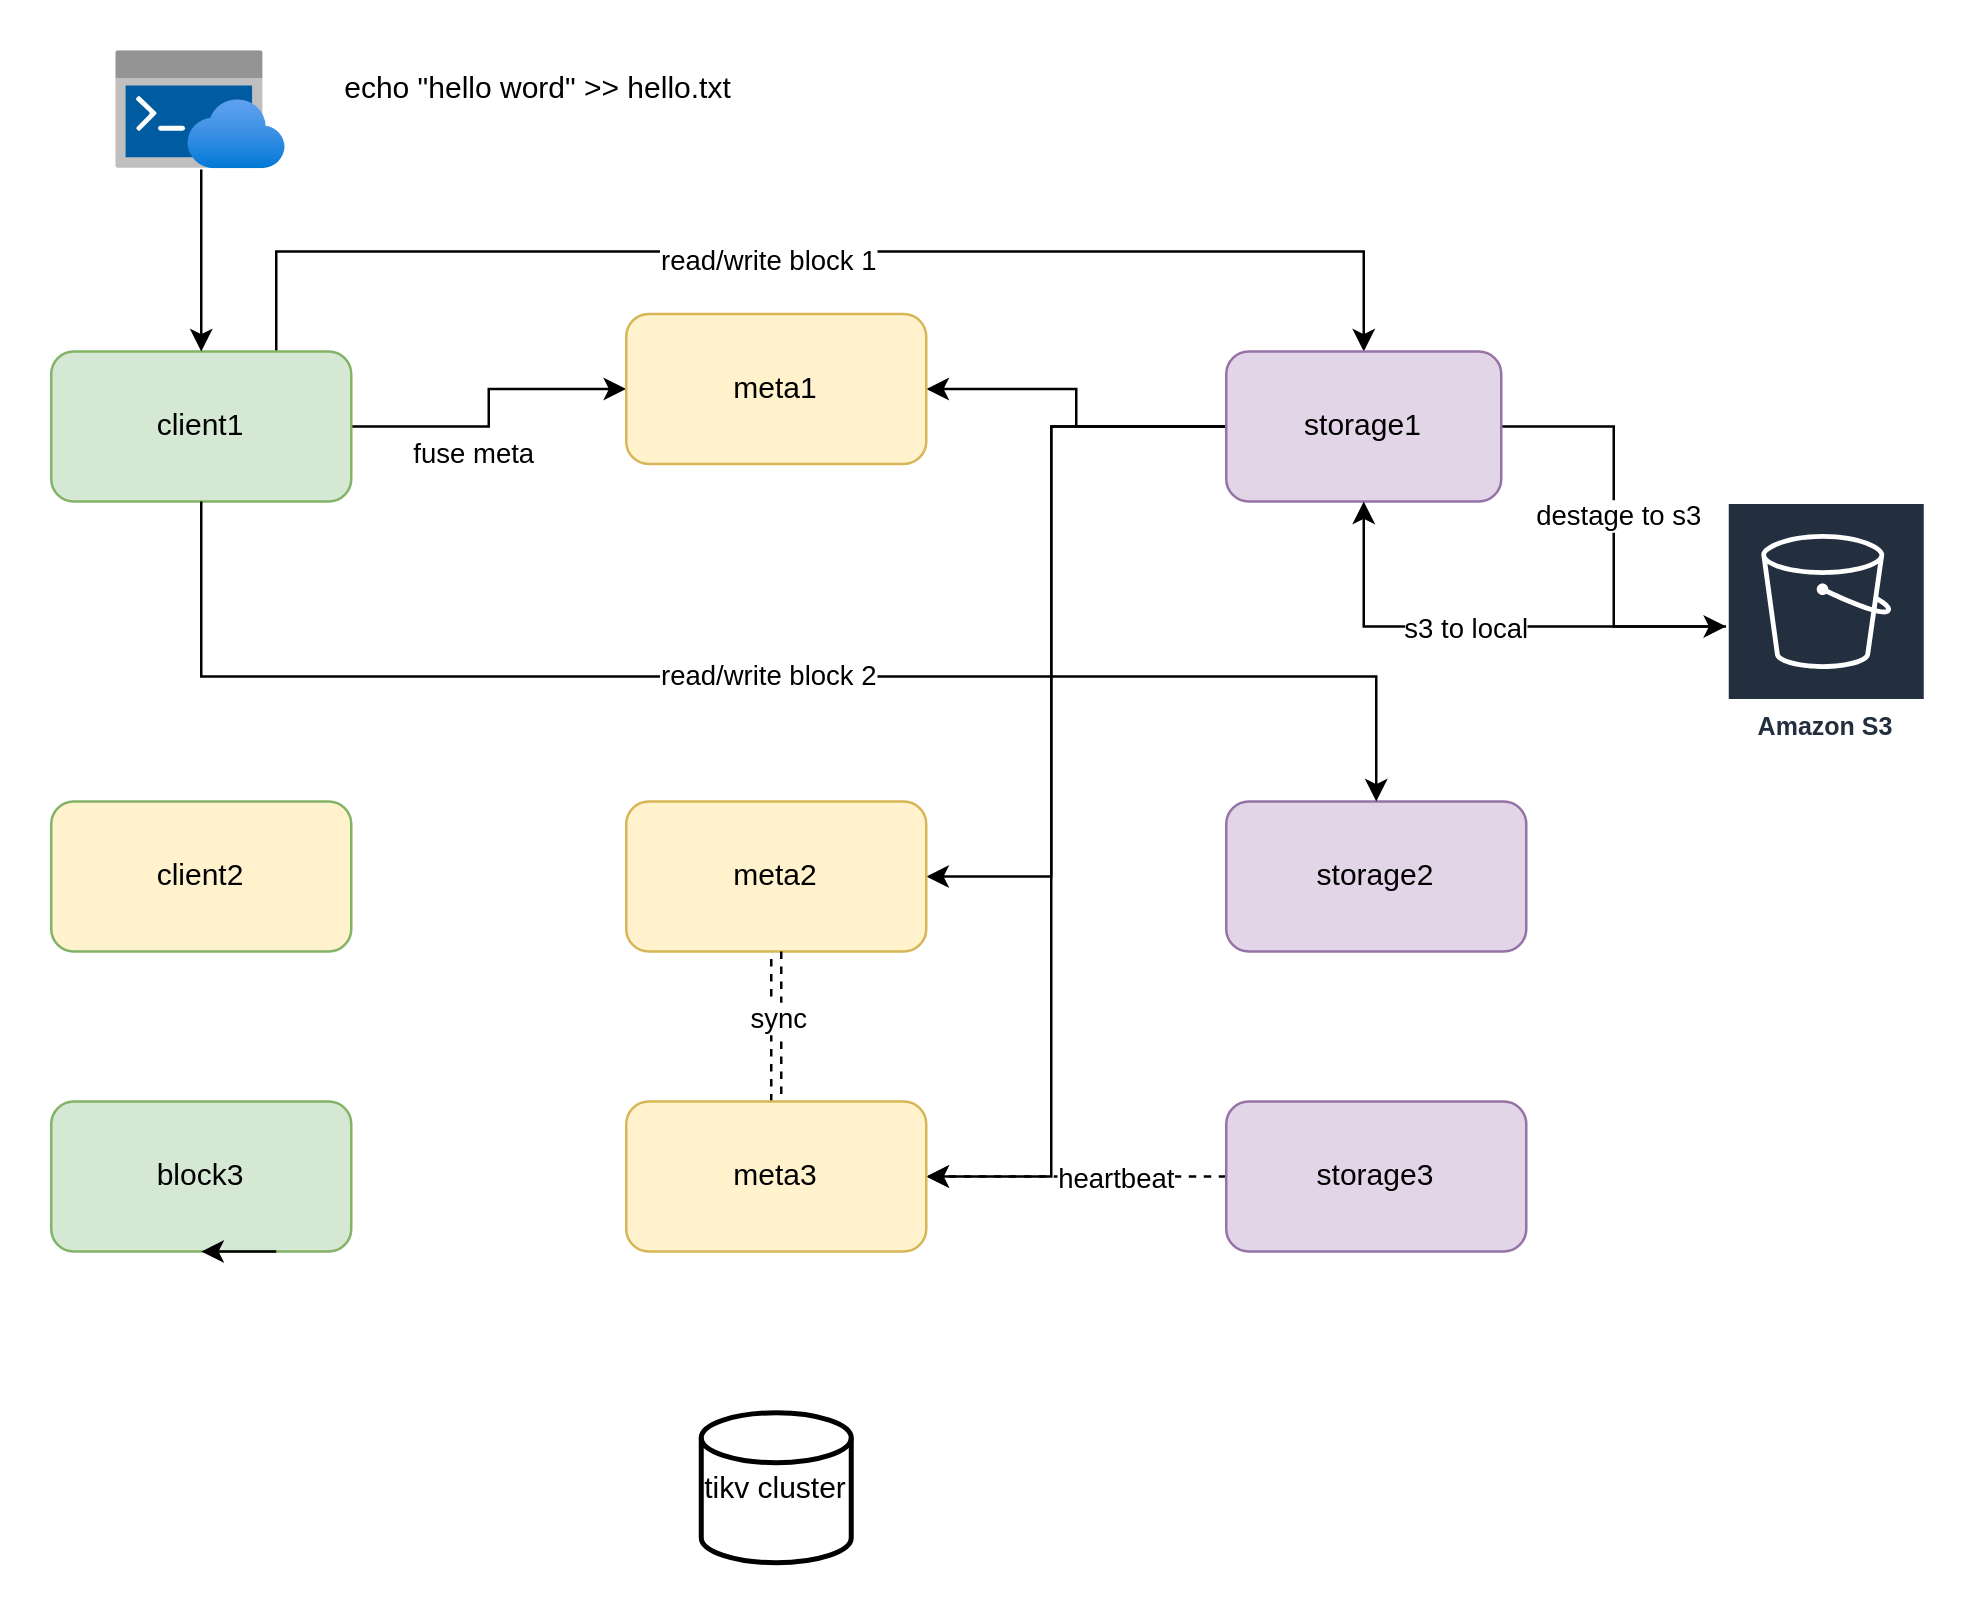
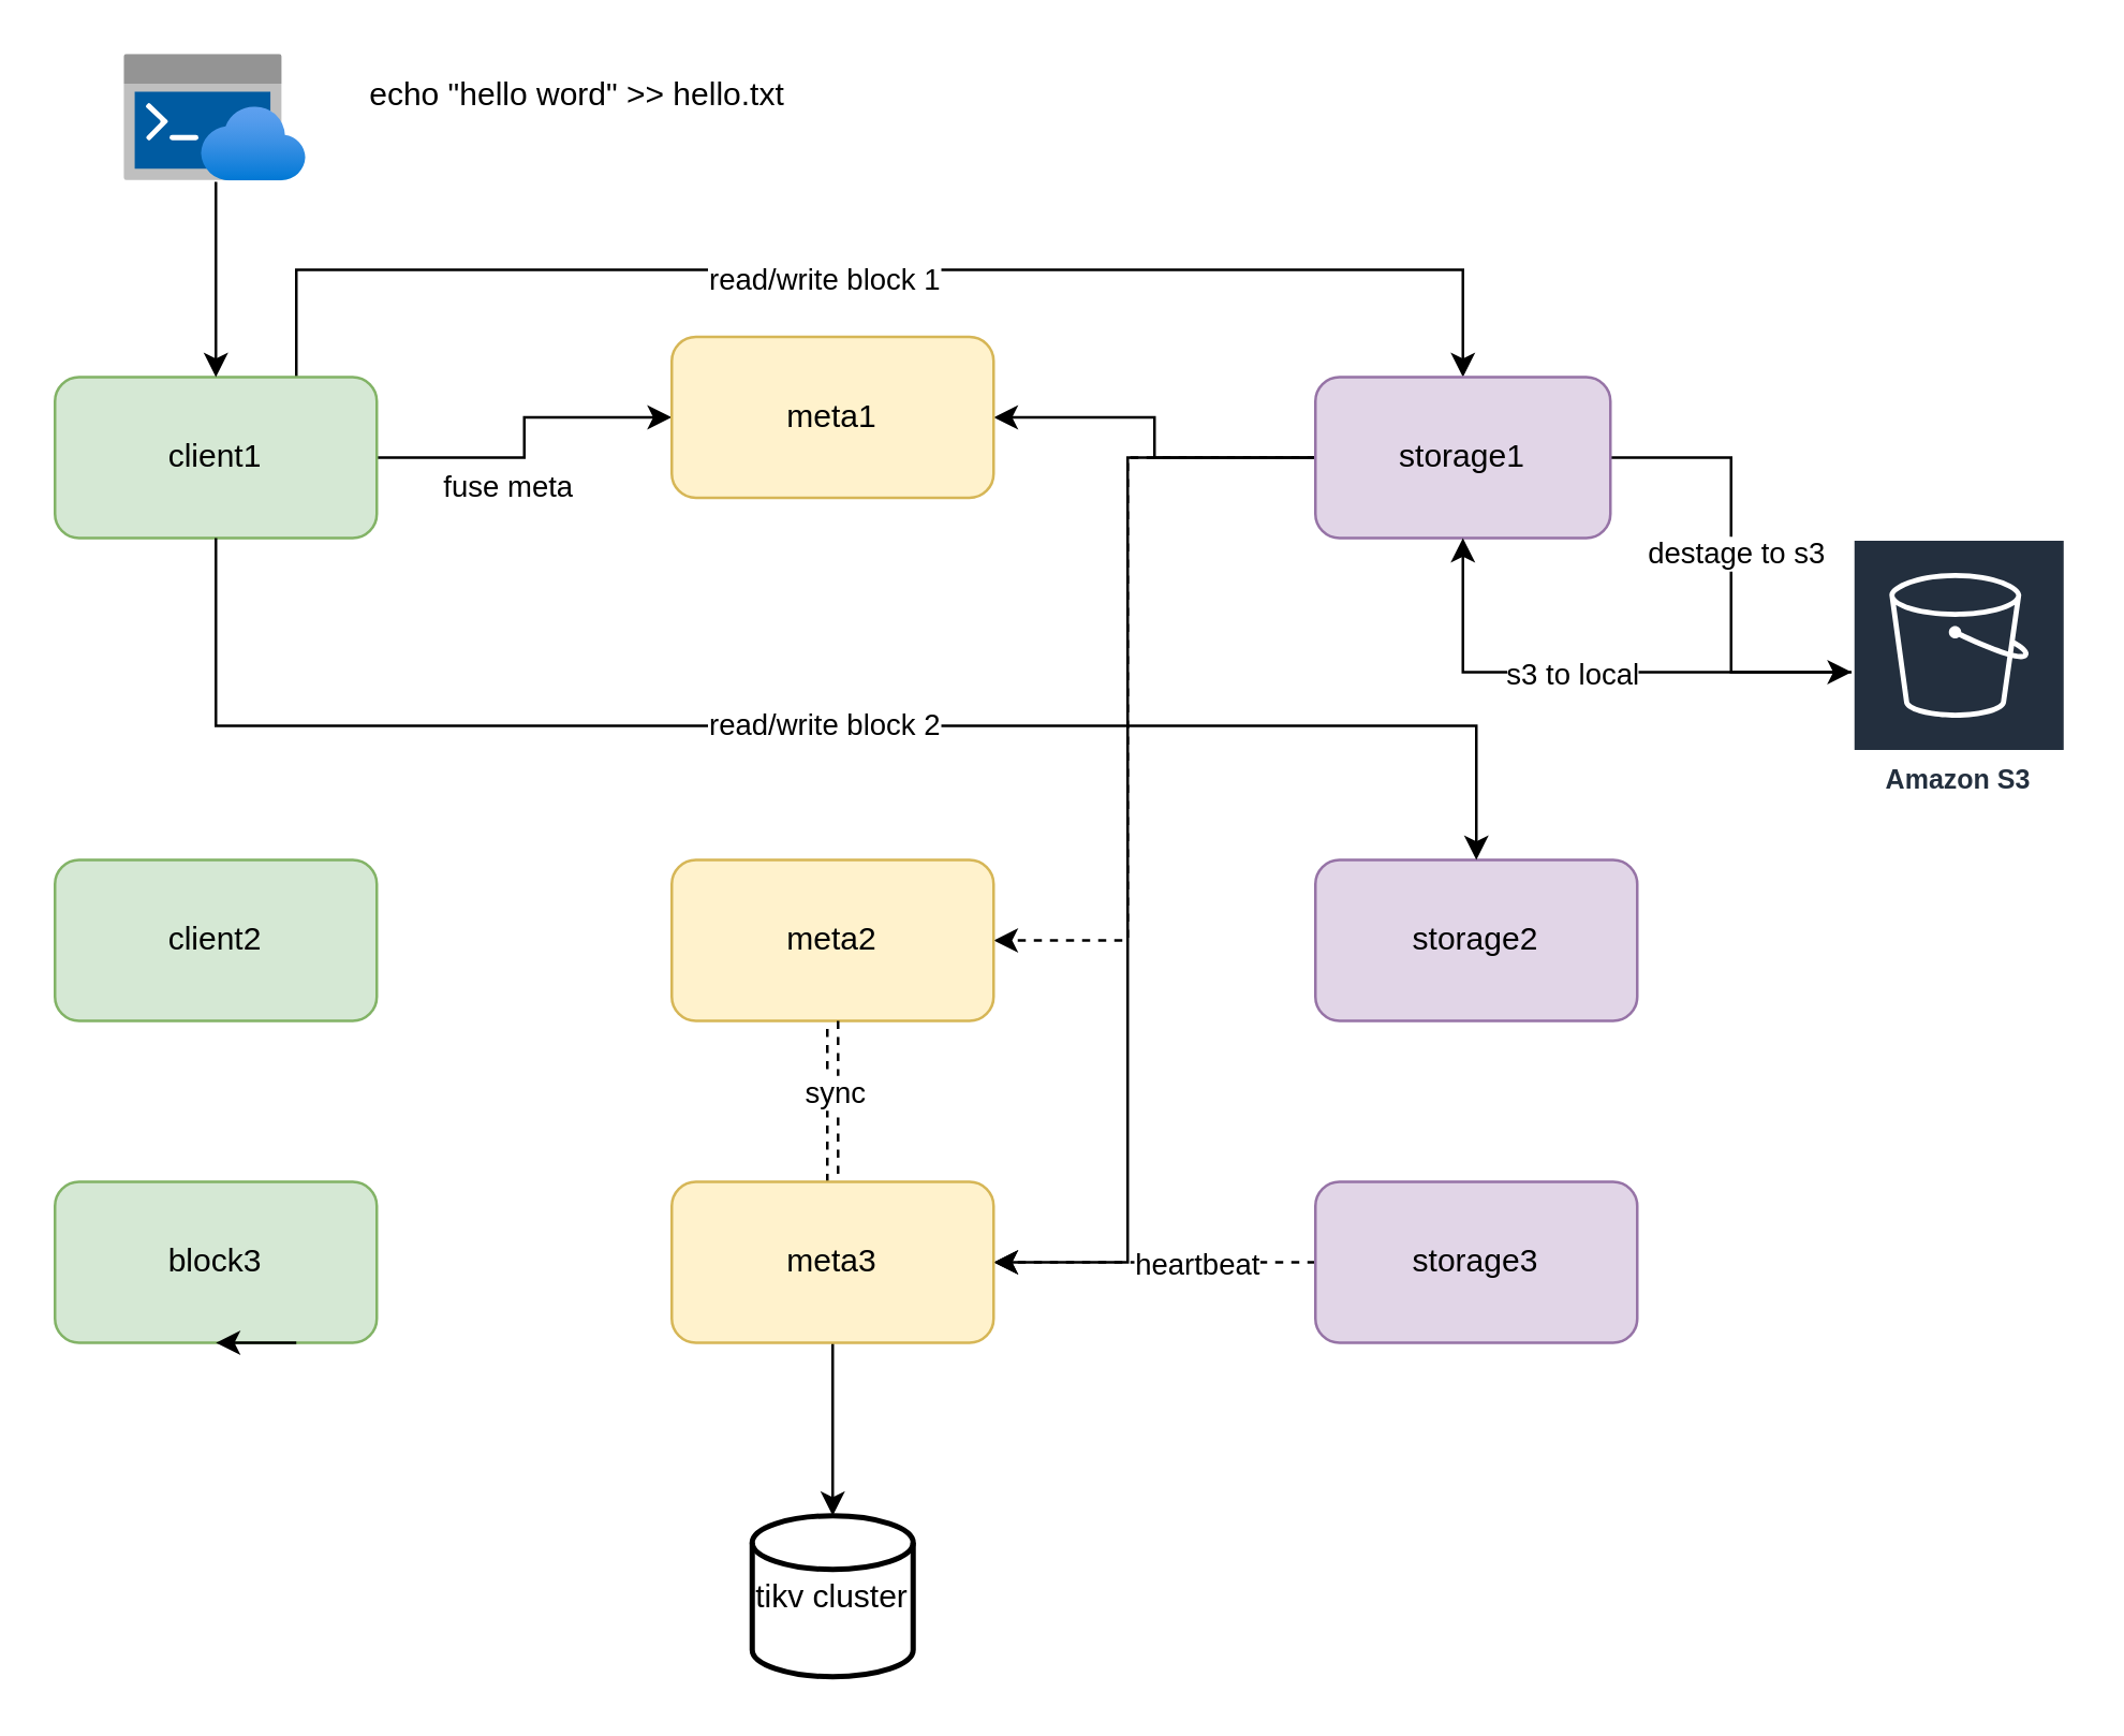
- <mxCell id="7" value="client2" style="rounded=1;whiteSpace=wrap;html=1;fillColor=#fff2cc;strokeColor=#82b366;" vertex="1" parent="1"><mxGeometry x="20" y="320" width="120" height="60" as="geometry" /></mxCell>
+ <mxCell id="7" value="client2" style="rounded=1;whiteSpace=wrap;html=1;fillColor=#d5e8d4;strokeColor=#82b366;" vertex="1" parent="1"><mxGeometry x="20" y="320" width="120" height="60" as="geometry" /></mxCell>
- <mxCell id="10" style="edgeStyle=orthogonalEdgeStyle;rounded=0;orthogonalLoop=1;jettySize=auto;html=1;exitX=0;exitY=0.5;exitDx=0;exitDy=0;entryX=1;entryY=0.5;entryDx=0;entryDy=0;" edge="1" parent="1" source="14" target="23"><mxGeometry relative="1" as="geometry"><Array as="points"><mxPoint x="420" y="170" /><mxPoint x="420" y="350" /></Array></mxGeometry></mxCell>
+ <mxCell id="10" style="edgeStyle=orthogonalEdgeStyle;rounded=0;orthogonalLoop=1;jettySize=auto;html=1;exitX=0;exitY=0.5;exitDx=0;exitDy=0;entryX=1;entryY=0.5;entryDx=0;entryDy=0;dashed=1;" edge="1" parent="1" source="14" target="23"><mxGeometry relative="1" as="geometry"><Array as="points"><mxPoint x="420" y="170" /><mxPoint x="420" y="350" /></Array></mxGeometry></mxCell>
+ <mxCell id="24" style="edgeStyle=orthogonalEdgeStyle;rounded=0;orthogonalLoop=1;jettySize=auto;html=1;exitX=0.5;exitY=1;exitDx=0;exitDy=0;" edge="1" parent="1" source="27" target="30"><mxGeometry relative="1" as="geometry" /></mxCell>
